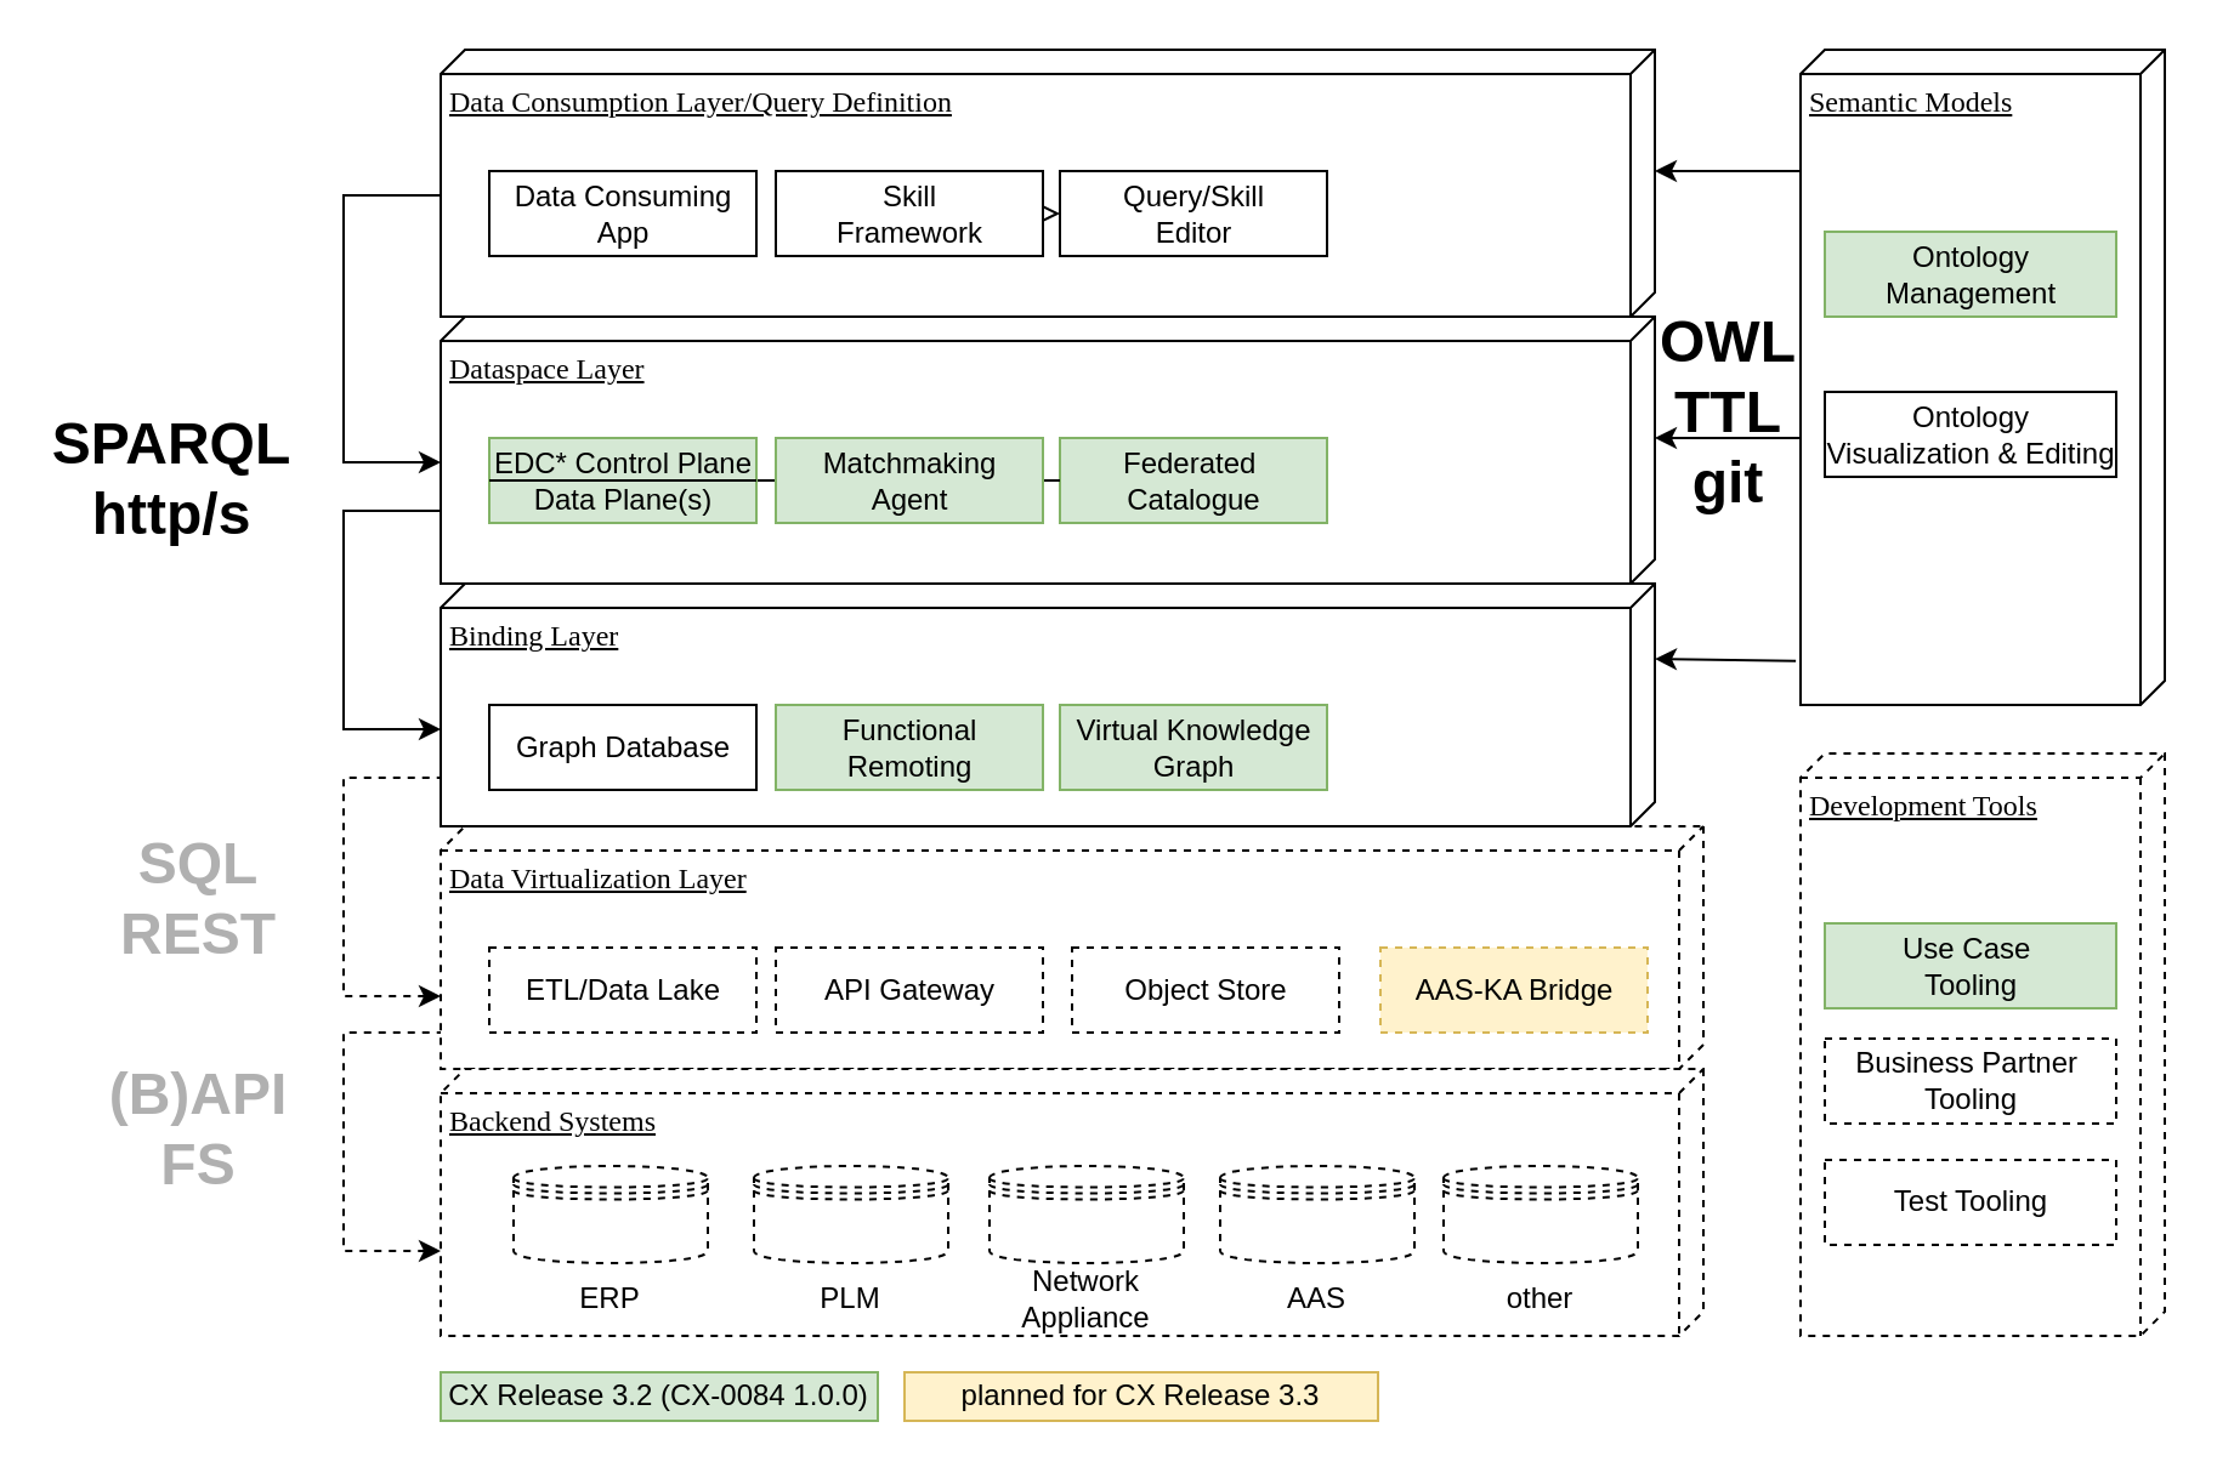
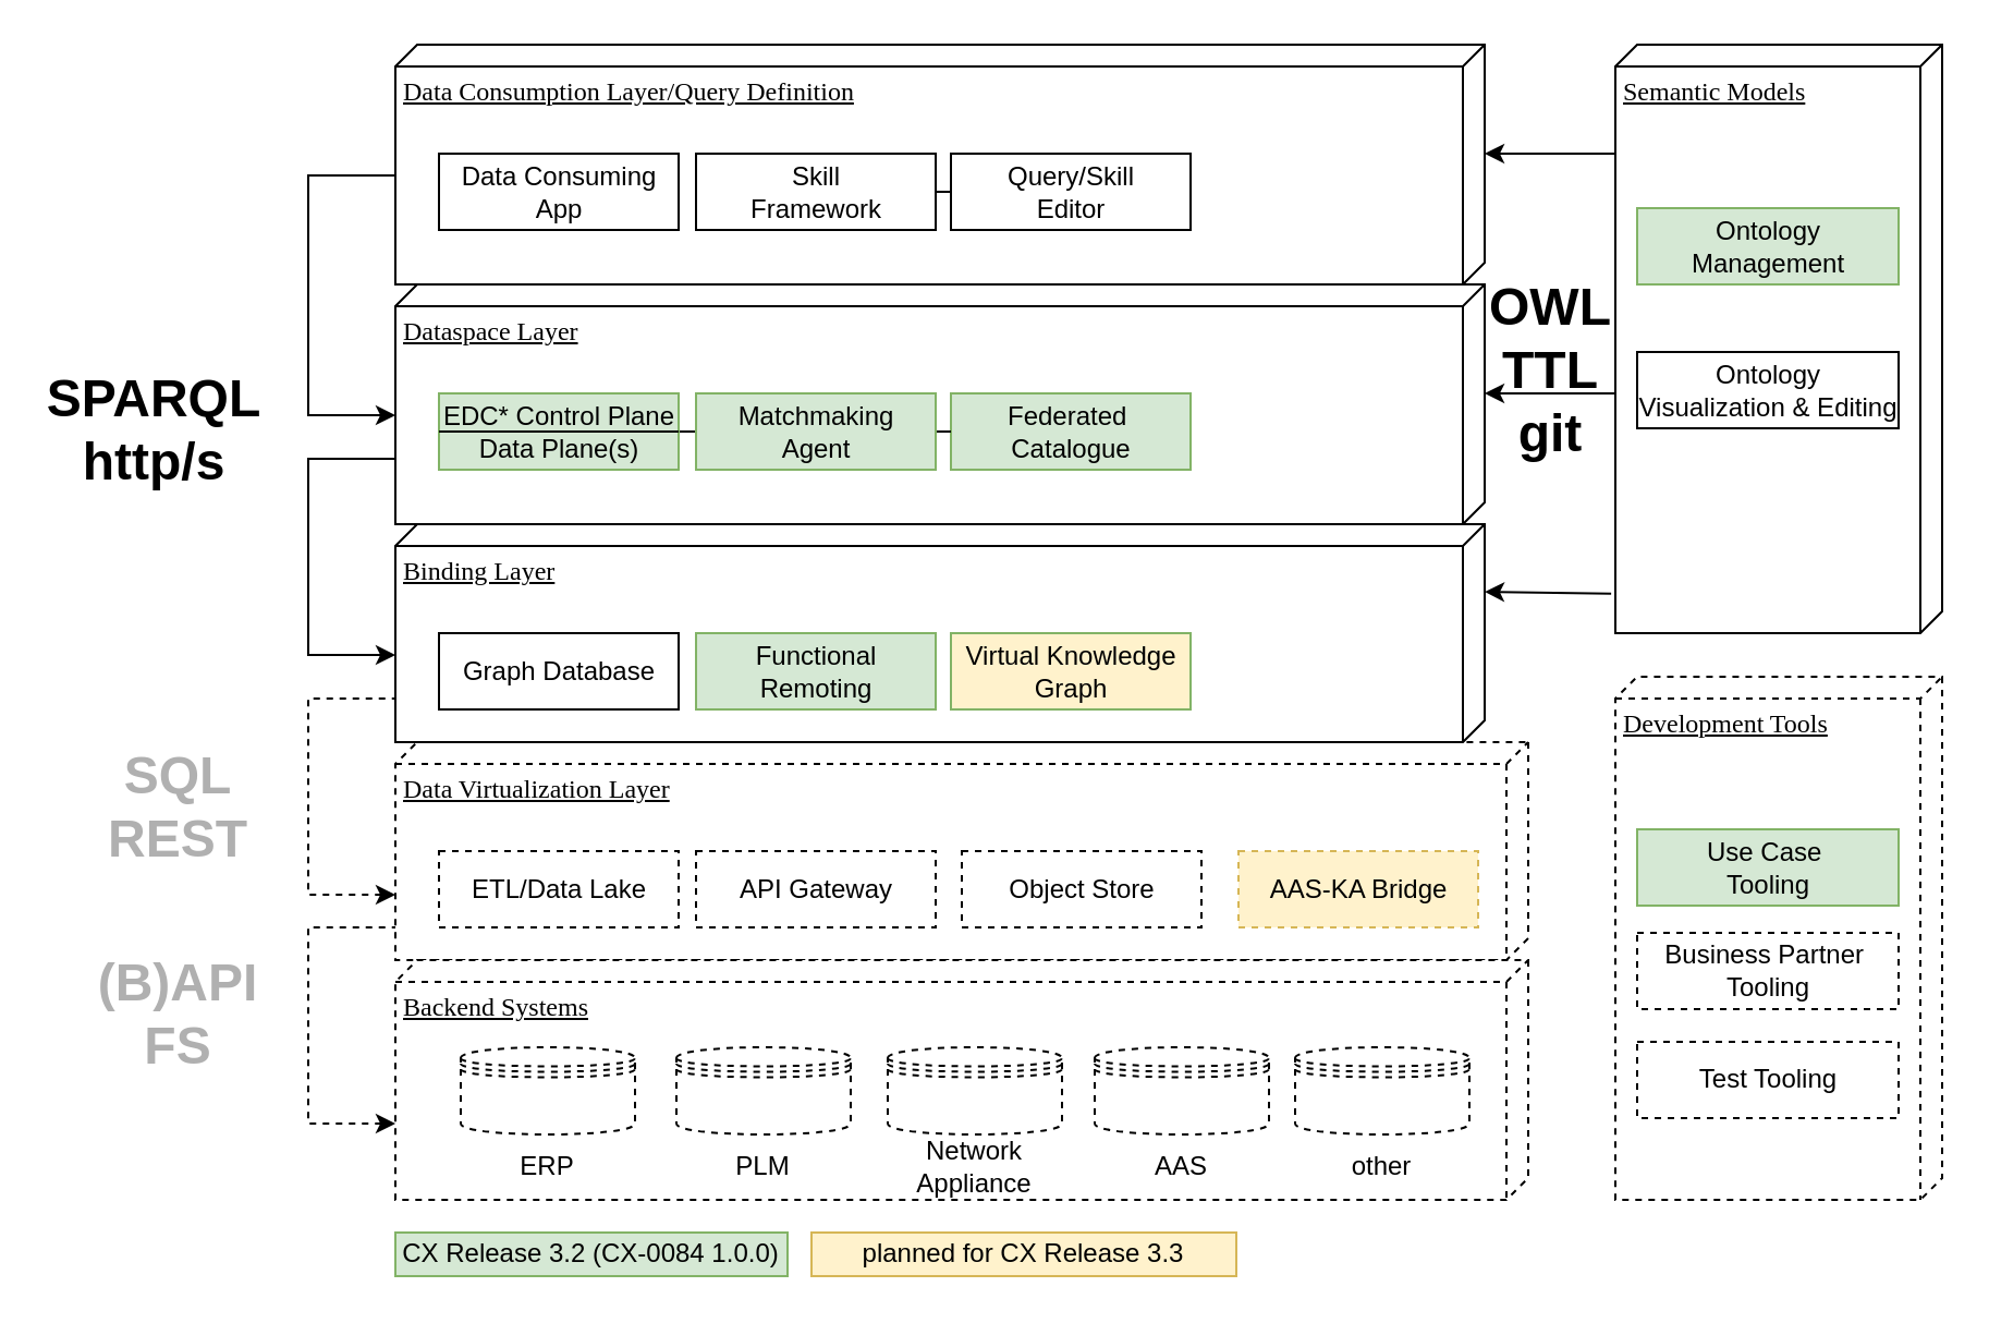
- <mxCell id="23" style="edgeStyle=none;rounded=0;orthogonalLoop=1;jettySize=auto;html=1;exitX=1;exitY=0.5;exitDx=0;exitDy=0;entryX=0;entryY=0.5;entryDx=0;entryDy=0;fontSize=13;startArrow=none;startFill=0;endArrow=block;endFill=0;" parent="1" source="24" target="25" edge="1"><mxGeometry relative="1" as="geometry" /></mxCell>
+ <mxCell id="23" style="edgeStyle=none;rounded=0;orthogonalLoop=1;jettySize=auto;html=1;exitX=1;exitY=0.5;exitDx=0;exitDy=0;entryX=0;entryY=0.5;entryDx=0;entryDy=0;fontSize=13;startArrow=none;startFill=0;endArrow=none;endFill=0;" parent="1" source="24" target="25" edge="1"><mxGeometry relative="1" as="geometry" /></mxCell>
- <mxCell id="20" value="&lt;div&gt;Virtual Knowledge &lt;br&gt;&lt;/div&gt;&lt;div&gt;Graph&lt;br&gt;&lt;/div&gt;" style="html=1;dropTarget=0;fillColor=#d5e8d4;strokeColor=#82b366;" parent="1" vertex="1"><mxGeometry x="436" y="290" width="110" height="35" as="geometry" /></mxCell>
+ <mxCell id="20" value="&lt;div&gt;Virtual Knowledge &lt;br&gt;&lt;/div&gt;&lt;div&gt;Graph&lt;br&gt;&lt;/div&gt;" style="html=1;dropTarget=0;fillColor=#fff2cc;strokeColor=#82b366;" parent="1" vertex="1"><mxGeometry x="436" y="290" width="110" height="35" as="geometry" /></mxCell>
